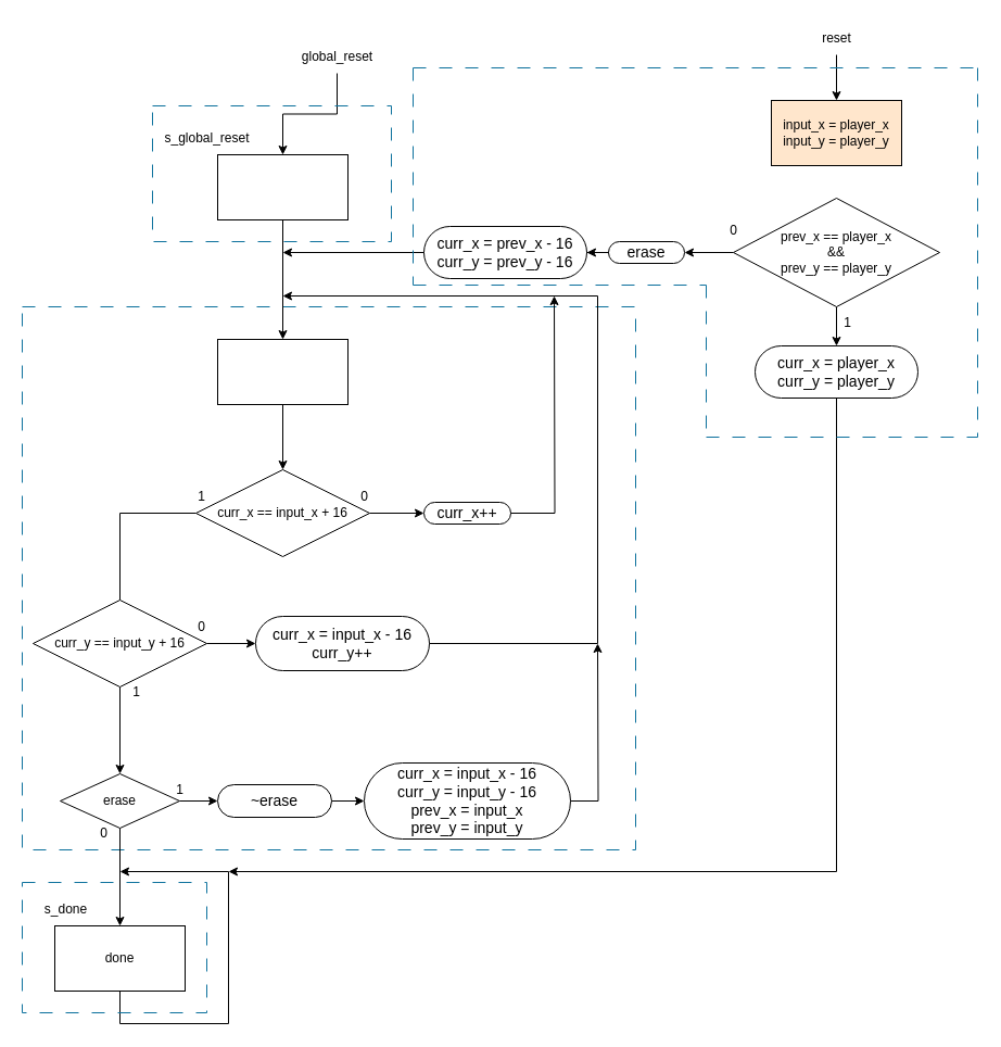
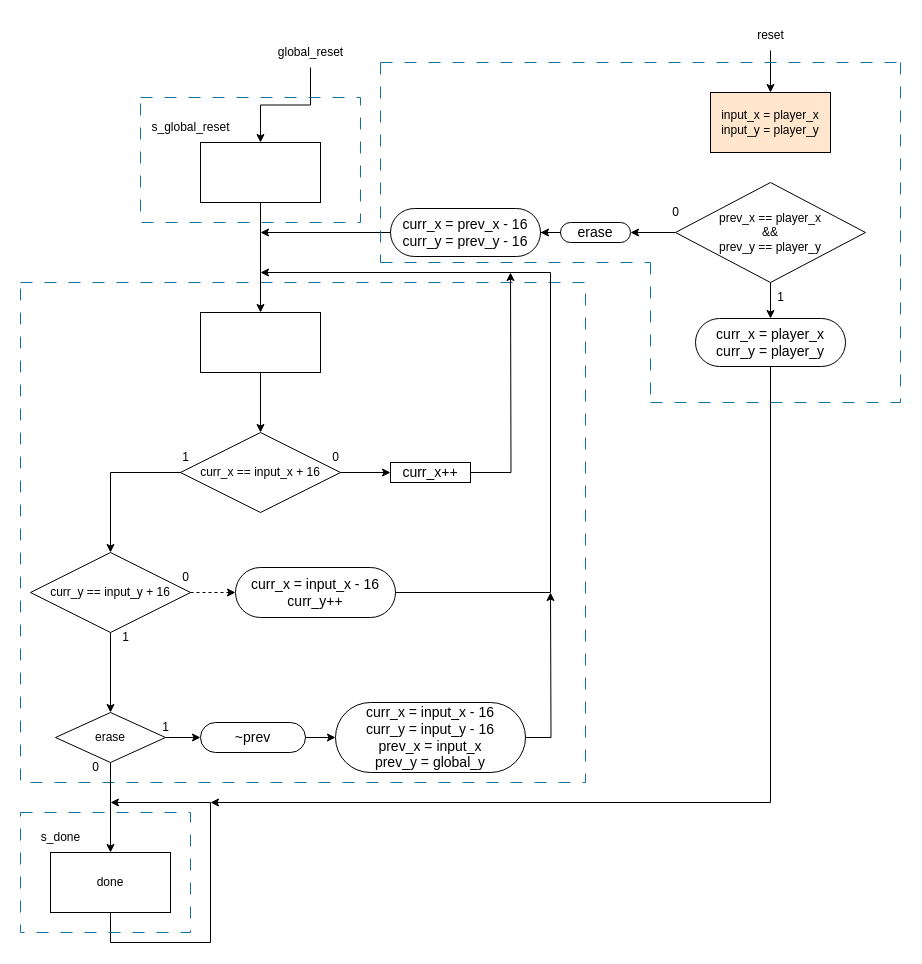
- <mxCell id="19" value="&lt;span style=&quot;font-weight: normal;&quot;&gt;curr_x++&lt;/span&gt;" style="rounded=1;whiteSpace=wrap;html=1;arcSize=50;strokeWidth=1;fillColor=none;whiteSpace=wrap;align=center;verticalAlign=middle;spacingLeft=0;fontStyle=1;fontSize=14;spacing=10;" vertex="1" parent="1"><mxGeometry x="390" y="462" width="80" height="20" as="geometry" /></mxCell>
+ <mxCell id="19" value="&lt;span style=&quot;font-weight: normal;&quot;&gt;curr_x++&lt;/span&gt;" style="whiteSpace=wrap;html=1;arcSize=50;strokeWidth=1;fillColor=none;whiteSpace=wrap;align=center;verticalAlign=middle;spacingLeft=0;fontStyle=1;fontSize=14;spacing=10;rounded=0;" vertex="1" parent="1"><mxGeometry x="390" y="462" width="80" height="20" as="geometry" /></mxCell>
- <mxCell id="10" style="edgeStyle=orthogonalEdgeStyle;rounded=0;orthogonalLoop=1;jettySize=auto;html=1;entryX=0.5;entryY=0;entryDx=0;entryDy=0;endArrow=none;" edge="1" parent="1" source="12" target="15"><mxGeometry relative="1" as="geometry"><Array as="points"><mxPoint x="110" y="472" /></Array></mxGeometry></mxCell>
+ <mxCell id="10" style="edgeStyle=orthogonalEdgeStyle;rounded=0;orthogonalLoop=1;jettySize=auto;html=1;entryX=0.5;entryY=0;entryDx=0;entryDy=0;" edge="1" parent="1" source="12" target="15"><mxGeometry relative="1" as="geometry"><Array as="points"><mxPoint x="110" y="472" /></Array></mxGeometry></mxCell>
- <mxCell id="13" style="edgeStyle=orthogonalEdgeStyle;rounded=0;orthogonalLoop=1;jettySize=auto;html=1;entryX=0;entryY=0.5;entryDx=0;entryDy=0;" edge="1" parent="1" source="15" target="21"><mxGeometry relative="1" as="geometry" /></mxCell>
+ <mxCell id="13" style="edgeStyle=orthogonalEdgeStyle;rounded=0;orthogonalLoop=1;jettySize=auto;html=1;entryX=0;entryY=0.5;entryDx=0;entryDy=0;dashed=1;" edge="1" parent="1" source="15" target="21"><mxGeometry relative="1" as="geometry" /></mxCell>
- <mxCell id="28" value="&lt;span style=&quot;font-weight: normal;&quot;&gt;~erase&lt;br&gt;&lt;/span&gt;" style="rounded=1;whiteSpace=wrap;html=1;arcSize=50;strokeWidth=1;fillColor=none;whiteSpace=wrap;align=center;verticalAlign=middle;spacingLeft=0;fontStyle=1;fontSize=14;spacing=10;" vertex="1" parent="1"><mxGeometry x="200" y="722" width="105" height="30" as="geometry" /></mxCell>
+ <mxCell id="28" value="&lt;span style=&quot;font-weight: normal;&quot;&gt;~prev&lt;br&gt;&lt;/span&gt;" style="rounded=1;whiteSpace=wrap;html=1;arcSize=50;strokeWidth=1;fillColor=none;whiteSpace=wrap;align=center;verticalAlign=middle;spacingLeft=0;fontStyle=1;fontSize=14;spacing=10;" vertex="1" parent="1"><mxGeometry x="200" y="722" width="105" height="30" as="geometry" /></mxCell>
- <mxCell id="30" value="&lt;span style=&quot;font-weight: normal;&quot;&gt;curr_x = input_x - 16&lt;br&gt;curr_y = input_y - 16&lt;br&gt;prev_x = input_x&lt;br&gt;prev_y = input_y&lt;br&gt;&lt;/span&gt;" style="rounded=1;whiteSpace=wrap;html=1;arcSize=50;strokeWidth=1;fillColor=none;whiteSpace=wrap;align=center;verticalAlign=middle;spacingLeft=0;fontStyle=1;fontSize=14;spacing=10;" vertex="1" parent="1"><mxGeometry x="335" y="702" width="190" height="70" as="geometry" /></mxCell>
+ <mxCell id="30" value="&lt;span style=&quot;font-weight: normal;&quot;&gt;curr_x = input_x - 16&lt;br&gt;curr_y = input_y - 16&lt;br&gt;prev_x = input_x&lt;br&gt;prev_y = global_y&lt;br&gt;&lt;/span&gt;" style="rounded=1;whiteSpace=wrap;html=1;arcSize=50;strokeWidth=1;fillColor=none;whiteSpace=wrap;align=center;verticalAlign=middle;spacingLeft=0;fontStyle=1;fontSize=14;spacing=10;" vertex="1" parent="1"><mxGeometry x="335" y="702" width="190" height="70" as="geometry" /></mxCell>
